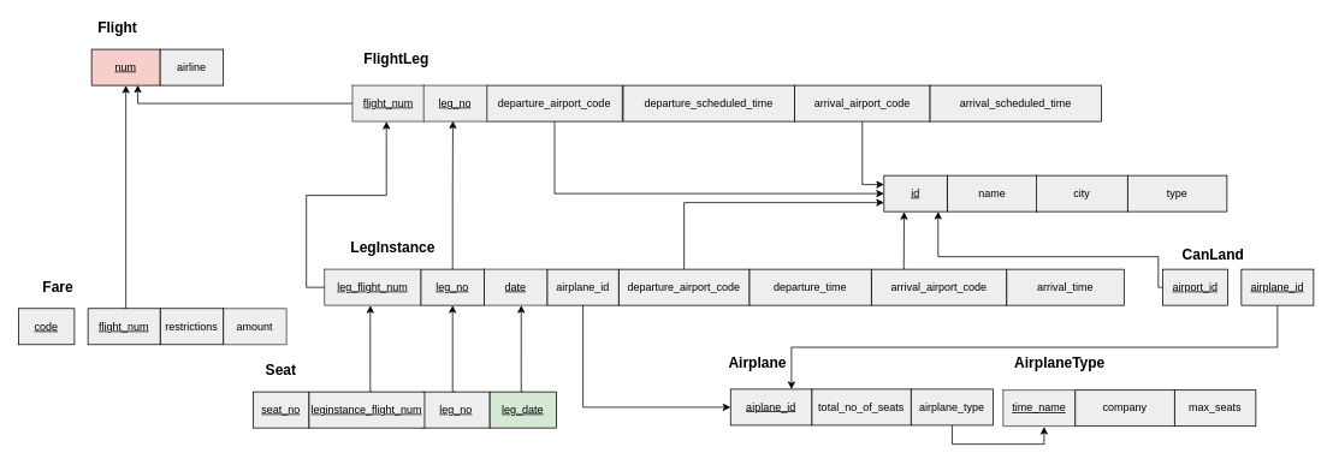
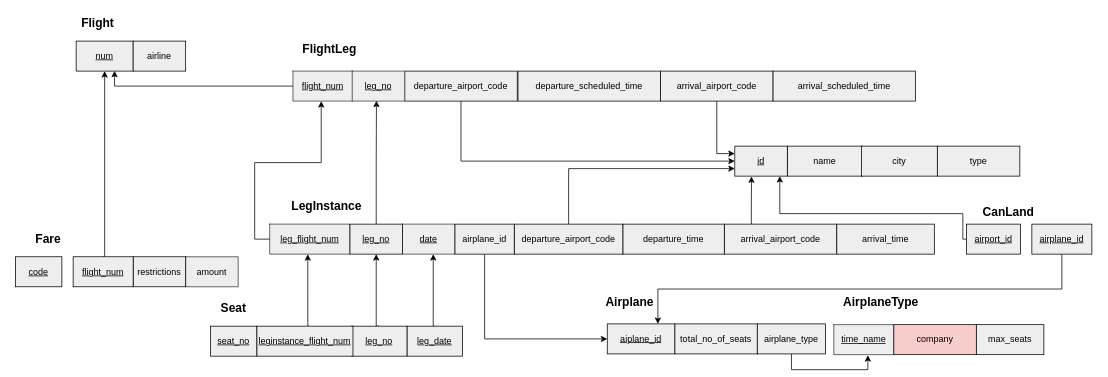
- <mxCell id="56" value="&lt;u&gt;num&lt;/u&gt;" style="rounded=0;whiteSpace=wrap;html=1;strokeColor=#000000;fillColor=#f8cecc;" parent="1" vertex="1"><mxGeometry x="101" y="54" width="76" height="40" as="geometry" /></mxCell>
+ <mxCell id="56" value="&lt;u&gt;num&lt;/u&gt;" style="rounded=0;whiteSpace=wrap;html=1;strokeColor=#000000;fillColor=#EEEEEE;" parent="1" vertex="1"><mxGeometry x="101" y="54" width="76" height="40" as="geometry" /></mxCell>
- <mxCell id="10" value="company" style="rounded=0;whiteSpace=wrap;html=1;strokeColor=#000000;fillColor=#EEEEEE;" parent="1" vertex="1"><mxGeometry x="1191" y="432" width="110" height="40" as="geometry" /></mxCell>
+ <mxCell id="10" value="company" style="rounded=0;whiteSpace=wrap;html=1;strokeColor=#000000;fillColor=#f8cecc;" parent="1" vertex="1"><mxGeometry x="1191" y="432" width="110" height="40" as="geometry" /></mxCell>
- <mxCell id="48" value="&lt;u&gt;leg_date&lt;/u&gt;" style="rounded=0;whiteSpace=wrap;html=1;strokeColor=#000000;fillColor=#d5e8d4;" parent="1" vertex="1"><mxGeometry x="542" y="434" width="74" height="40" as="geometry" /></mxCell>
+ <mxCell id="48" value="&lt;u&gt;leg_date&lt;/u&gt;" style="rounded=0;whiteSpace=wrap;html=1;strokeColor=#000000;fillColor=#EEEEEE;" parent="1" vertex="1"><mxGeometry x="542" y="434" width="74" height="40" as="geometry" /></mxCell>
